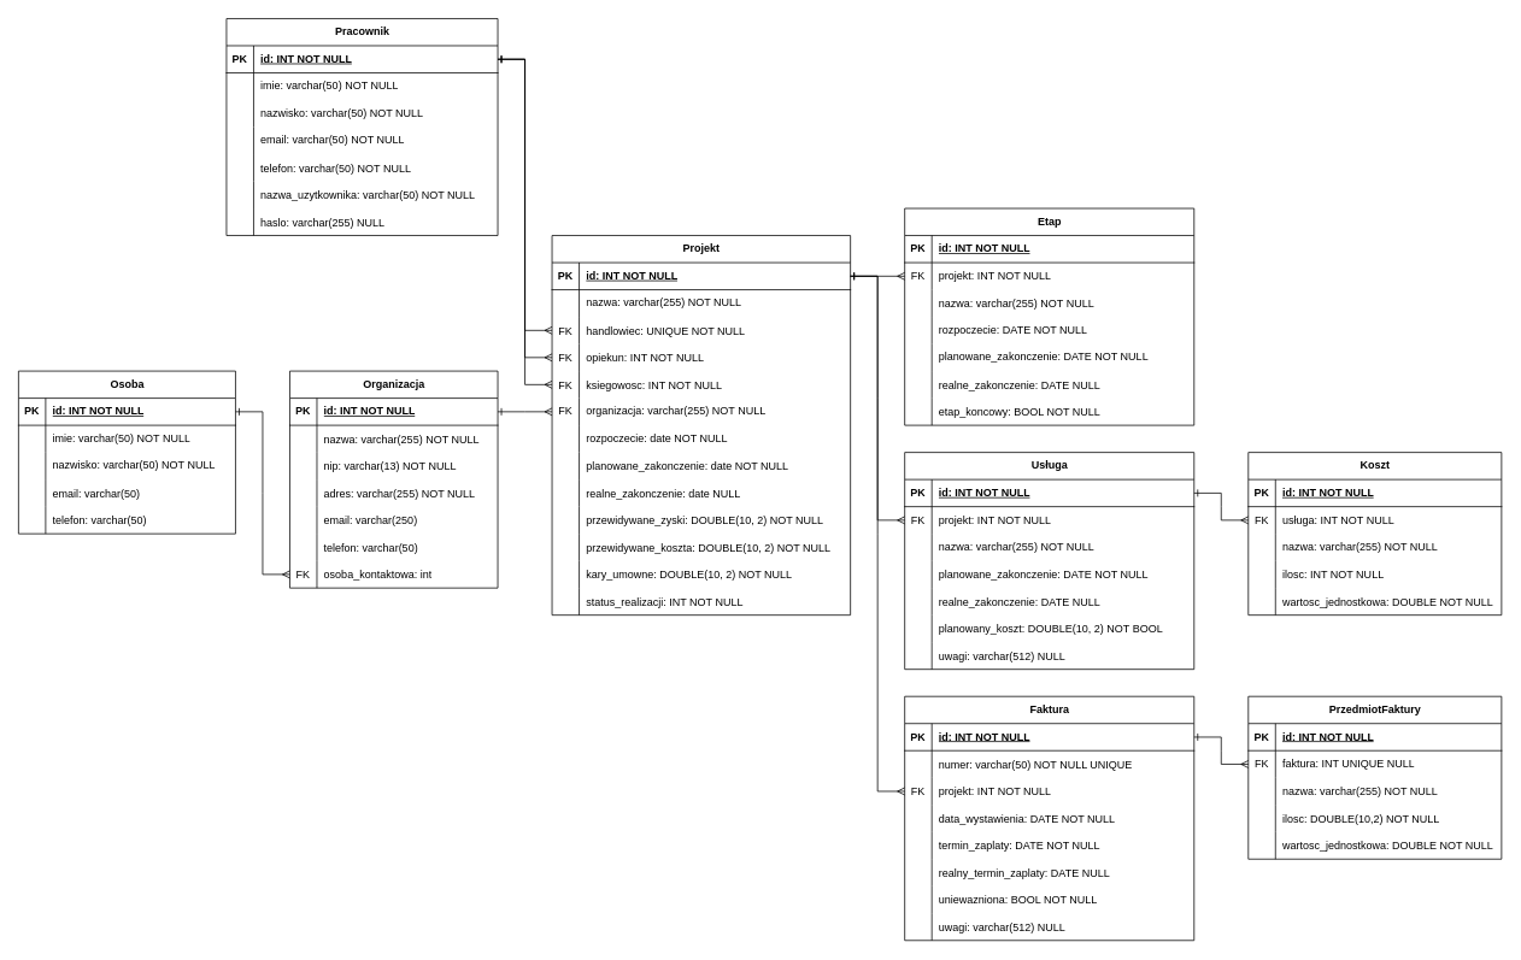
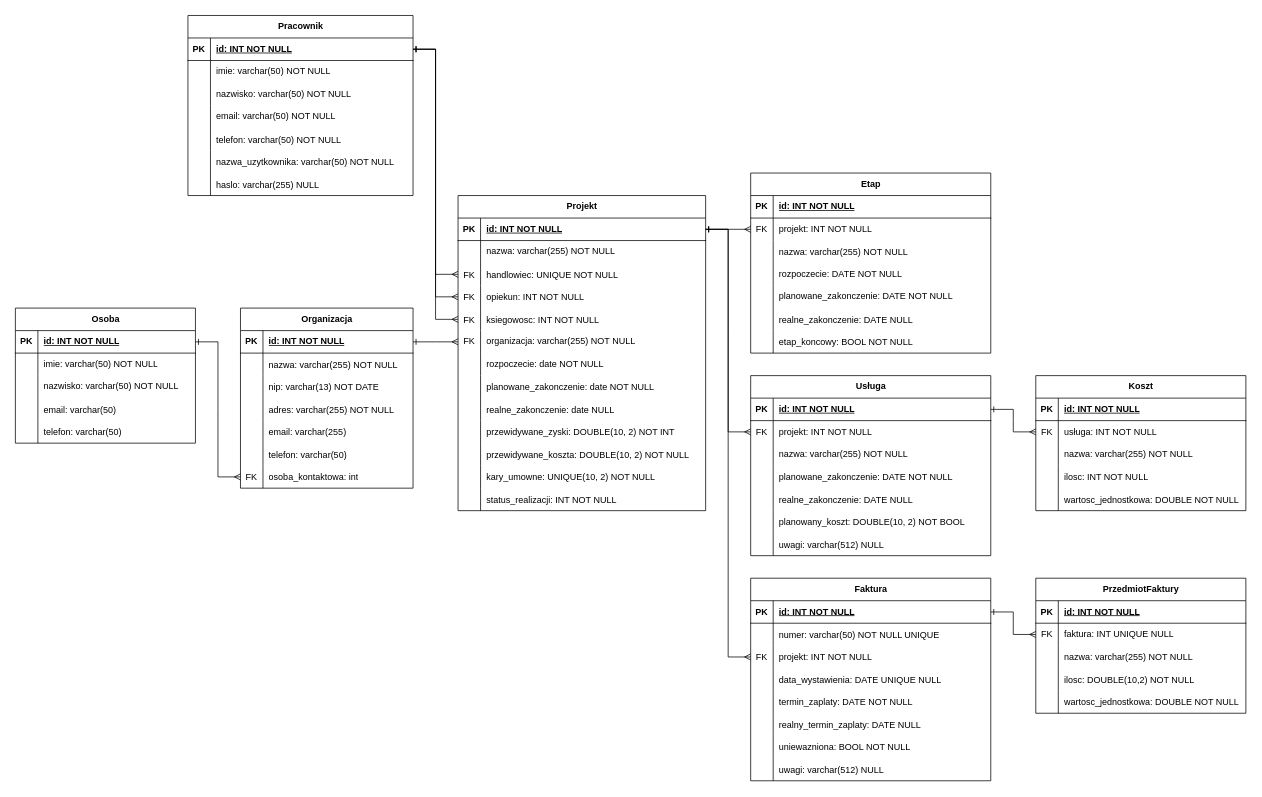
- <mxCell id="11" value="nip: varchar(13) NOT NULL" style="shape=partialRectangle;connectable=0;fillColor=none;top=0;left=0;bottom=0;right=0;align=left;spacingLeft=6;overflow=hidden;" parent="9" vertex="1"><mxGeometry x="30" width="200" height="30" as="geometry"><mxRectangle width="200" height="30" as="alternateBounds" /></mxGeometry></mxCell>
+ <mxCell id="11" value="nip: varchar(13) NOT DATE" style="shape=partialRectangle;connectable=0;fillColor=none;top=0;left=0;bottom=0;right=0;align=left;spacingLeft=6;overflow=hidden;" parent="9" vertex="1"><mxGeometry x="30" width="200" height="30" as="geometry"><mxRectangle width="200" height="30" as="alternateBounds" /></mxGeometry></mxCell>
- <mxCell id="17" value="email: varchar(250)" style="shape=partialRectangle;connectable=0;fillColor=none;top=0;left=0;bottom=0;right=0;align=left;spacingLeft=6;overflow=hidden;" parent="15" vertex="1"><mxGeometry x="30" width="200" height="30" as="geometry"><mxRectangle width="200" height="30" as="alternateBounds" /></mxGeometry></mxCell>
+ <mxCell id="17" value="email: varchar(255)" style="shape=partialRectangle;connectable=0;fillColor=none;top=0;left=0;bottom=0;right=0;align=left;spacingLeft=6;overflow=hidden;" parent="15" vertex="1"><mxGeometry x="30" width="200" height="30" as="geometry"><mxRectangle width="200" height="30" as="alternateBounds" /></mxGeometry></mxCell>
- <mxCell id="70" value="przewidywane_zyski: DOUBLE(10, 2) NOT NULL" style="shape=partialRectangle;connectable=0;fillColor=none;top=0;left=0;bottom=0;right=0;align=left;spacingLeft=6;overflow=hidden;" parent="68" vertex="1"><mxGeometry x="30" width="300" height="30" as="geometry"><mxRectangle width="300" height="30" as="alternateBounds" /></mxGeometry></mxCell>
+ <mxCell id="70" value="przewidywane_zyski: DOUBLE(10, 2) NOT INT" style="shape=partialRectangle;connectable=0;fillColor=none;top=0;left=0;bottom=0;right=0;align=left;spacingLeft=6;overflow=hidden;" parent="68" vertex="1"><mxGeometry x="30" width="300" height="30" as="geometry"><mxRectangle width="300" height="30" as="alternateBounds" /></mxGeometry></mxCell>
- <mxCell id="76" value="kary_umowne: DOUBLE(10, 2) NOT NULL" style="shape=partialRectangle;connectable=0;fillColor=none;top=0;left=0;bottom=0;right=0;align=left;spacingLeft=6;overflow=hidden;" parent="74" vertex="1"><mxGeometry x="30" width="300" height="30" as="geometry"><mxRectangle width="300" height="30" as="alternateBounds" /></mxGeometry></mxCell>
+ <mxCell id="76" value="kary_umowne: UNIQUE(10, 2) NOT NULL" style="shape=partialRectangle;connectable=0;fillColor=none;top=0;left=0;bottom=0;right=0;align=left;spacingLeft=6;overflow=hidden;" parent="74" vertex="1"><mxGeometry x="30" width="300" height="30" as="geometry"><mxRectangle width="300" height="30" as="alternateBounds" /></mxGeometry></mxCell>
- <mxCell id="138" value="data_wystawienia: DATE NOT NULL" style="shape=partialRectangle;connectable=0;fillColor=none;top=0;left=0;bottom=0;right=0;align=left;spacingLeft=6;overflow=hidden;" parent="136" vertex="1"><mxGeometry x="30" width="290" height="30" as="geometry"><mxRectangle width="290" height="30" as="alternateBounds" /></mxGeometry></mxCell>
+ <mxCell id="138" value="data_wystawienia: DATE UNIQUE NULL" style="shape=partialRectangle;connectable=0;fillColor=none;top=0;left=0;bottom=0;right=0;align=left;spacingLeft=6;overflow=hidden;" parent="136" vertex="1"><mxGeometry x="30" width="290" height="30" as="geometry"><mxRectangle width="290" height="30" as="alternateBounds" /></mxGeometry></mxCell>
